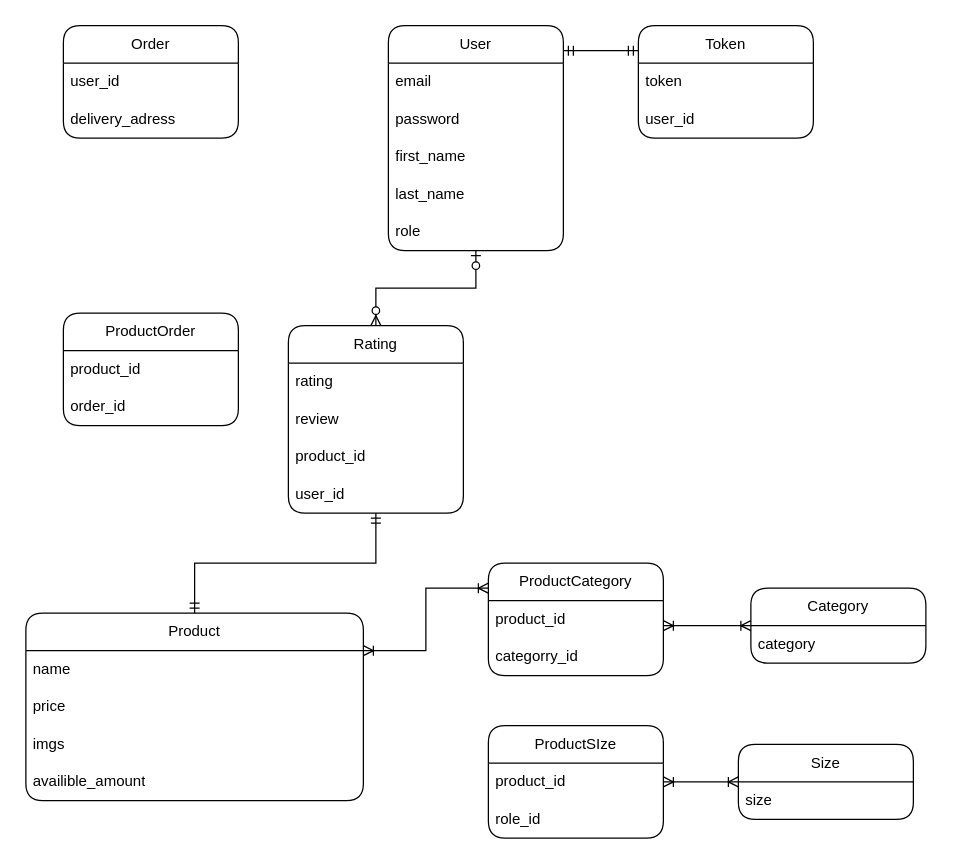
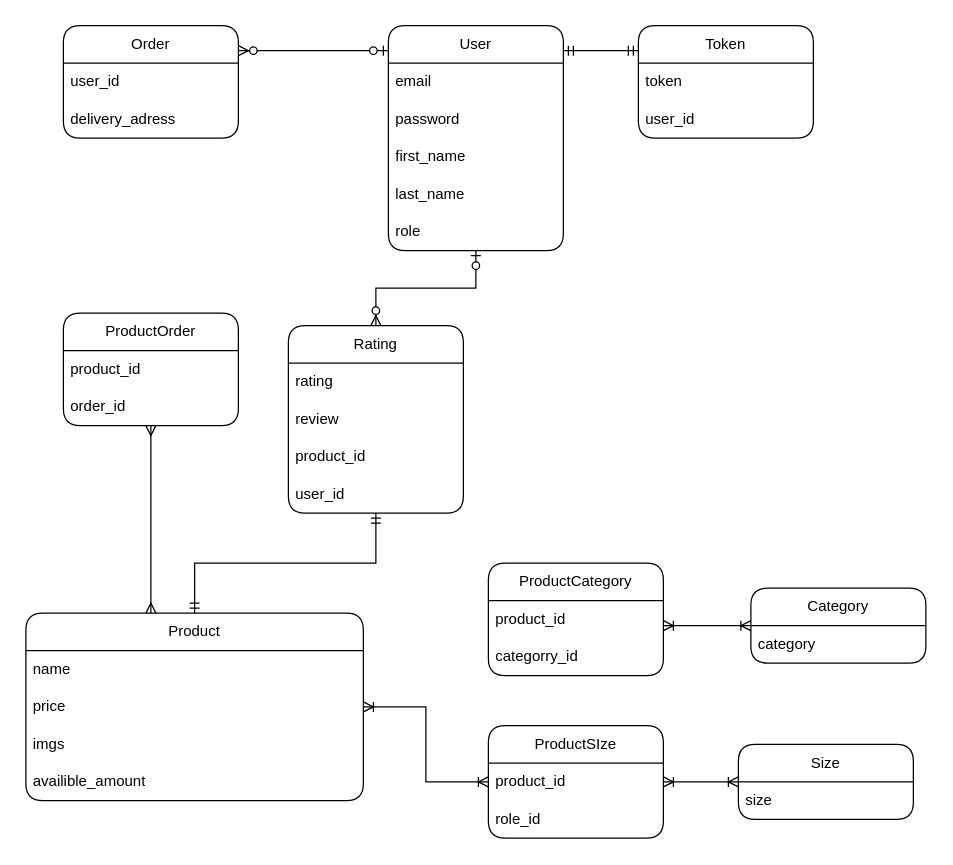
+ <mxCell id="29" value="" style="edgeStyle=orthogonalEdgeStyle;fontSize=12;html=1;endArrow=ERzeroToMany;startArrow=ERzeroToOne;rounded=0;" edge="1" parent="1" source="2" target="25"><mxGeometry width="100" height="100" relative="1" as="geometry"><mxPoint x="250" y="420" as="sourcePoint" /><mxPoint x="350" y="320" as="targetPoint" /><Array as="points"><mxPoint x="200" y="40" /><mxPoint x="200" y="40" /></Array></mxGeometry></mxCell>
+ <mxCell id="42" value="" style="edgeStyle=orthogonalEdgeStyle;fontSize=12;html=1;endArrow=ERmany;startArrow=ERmany;rounded=0;" edge="1" parent="1" source="15" target="43"><mxGeometry width="100" height="100" relative="1" as="geometry"><mxPoint x="155" y="490" as="sourcePoint" /><mxPoint x="120" y="110" as="targetPoint" /><Array as="points"><mxPoint x="120" y="450" /><mxPoint x="120" y="450" /></Array></mxGeometry></mxCell>
- <mxCell id="33" value="" style="edgeStyle=orthogonalEdgeStyle;fontSize=12;html=1;endArrow=ERoneToMany;startArrow=ERoneToMany;rounded=0;" edge="1" parent="1" source="15" target="34"><mxGeometry width="100" height="100" relative="1" as="geometry"><mxPoint x="300" y="575" as="sourcePoint" /><mxPoint x="590" y="530" as="targetPoint" /><Array as="points"><mxPoint x="340" y="520" /><mxPoint x="340" y="470" /></Array></mxGeometry></mxCell>
+ <mxCell id="38" value="" style="edgeStyle=orthogonalEdgeStyle;fontSize=12;html=1;endArrow=ERoneToMany;startArrow=ERoneToMany;rounded=0;" edge="1" parent="1" source="15" target="39"><mxGeometry width="100" height="100" relative="1" as="geometry"><mxPoint x="300" y="575" as="sourcePoint" /><mxPoint x="590" y="650" as="targetPoint" /></mxGeometry></mxCell>
